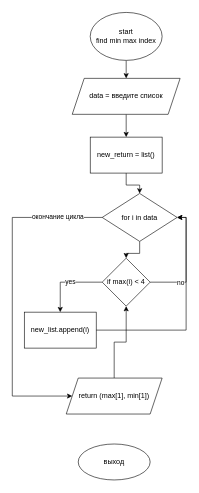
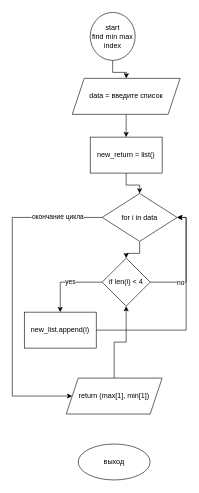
- <mxCell id="3" value="start&lt;br&gt;find min max index" style="ellipse;whiteSpace=wrap;html=1;" parent="1" vertex="1"><mxGeometry x="150" y="20" width="120" height="80" as="geometry" /></mxCell>
+ <mxCell id="3" value="start&lt;br&gt;find min max index" style="ellipse;whiteSpace=wrap;html=1;" parent="1" vertex="1"><mxGeometry x="150" y="20" width="75" height="80" as="geometry" /></mxCell>
- <mxCell id="14" value="if max(i) &amp;lt; 4" style="rhombus;whiteSpace=wrap;html=1;" parent="1" vertex="1"><mxGeometry x="170" y="430" width="80" height="80" as="geometry" /></mxCell>
+ <mxCell id="14" value="if len(i) &amp;lt; 4" style="rhombus;whiteSpace=wrap;html=1;" parent="1" vertex="1"><mxGeometry x="170" y="430" width="80" height="80" as="geometry" /></mxCell>
